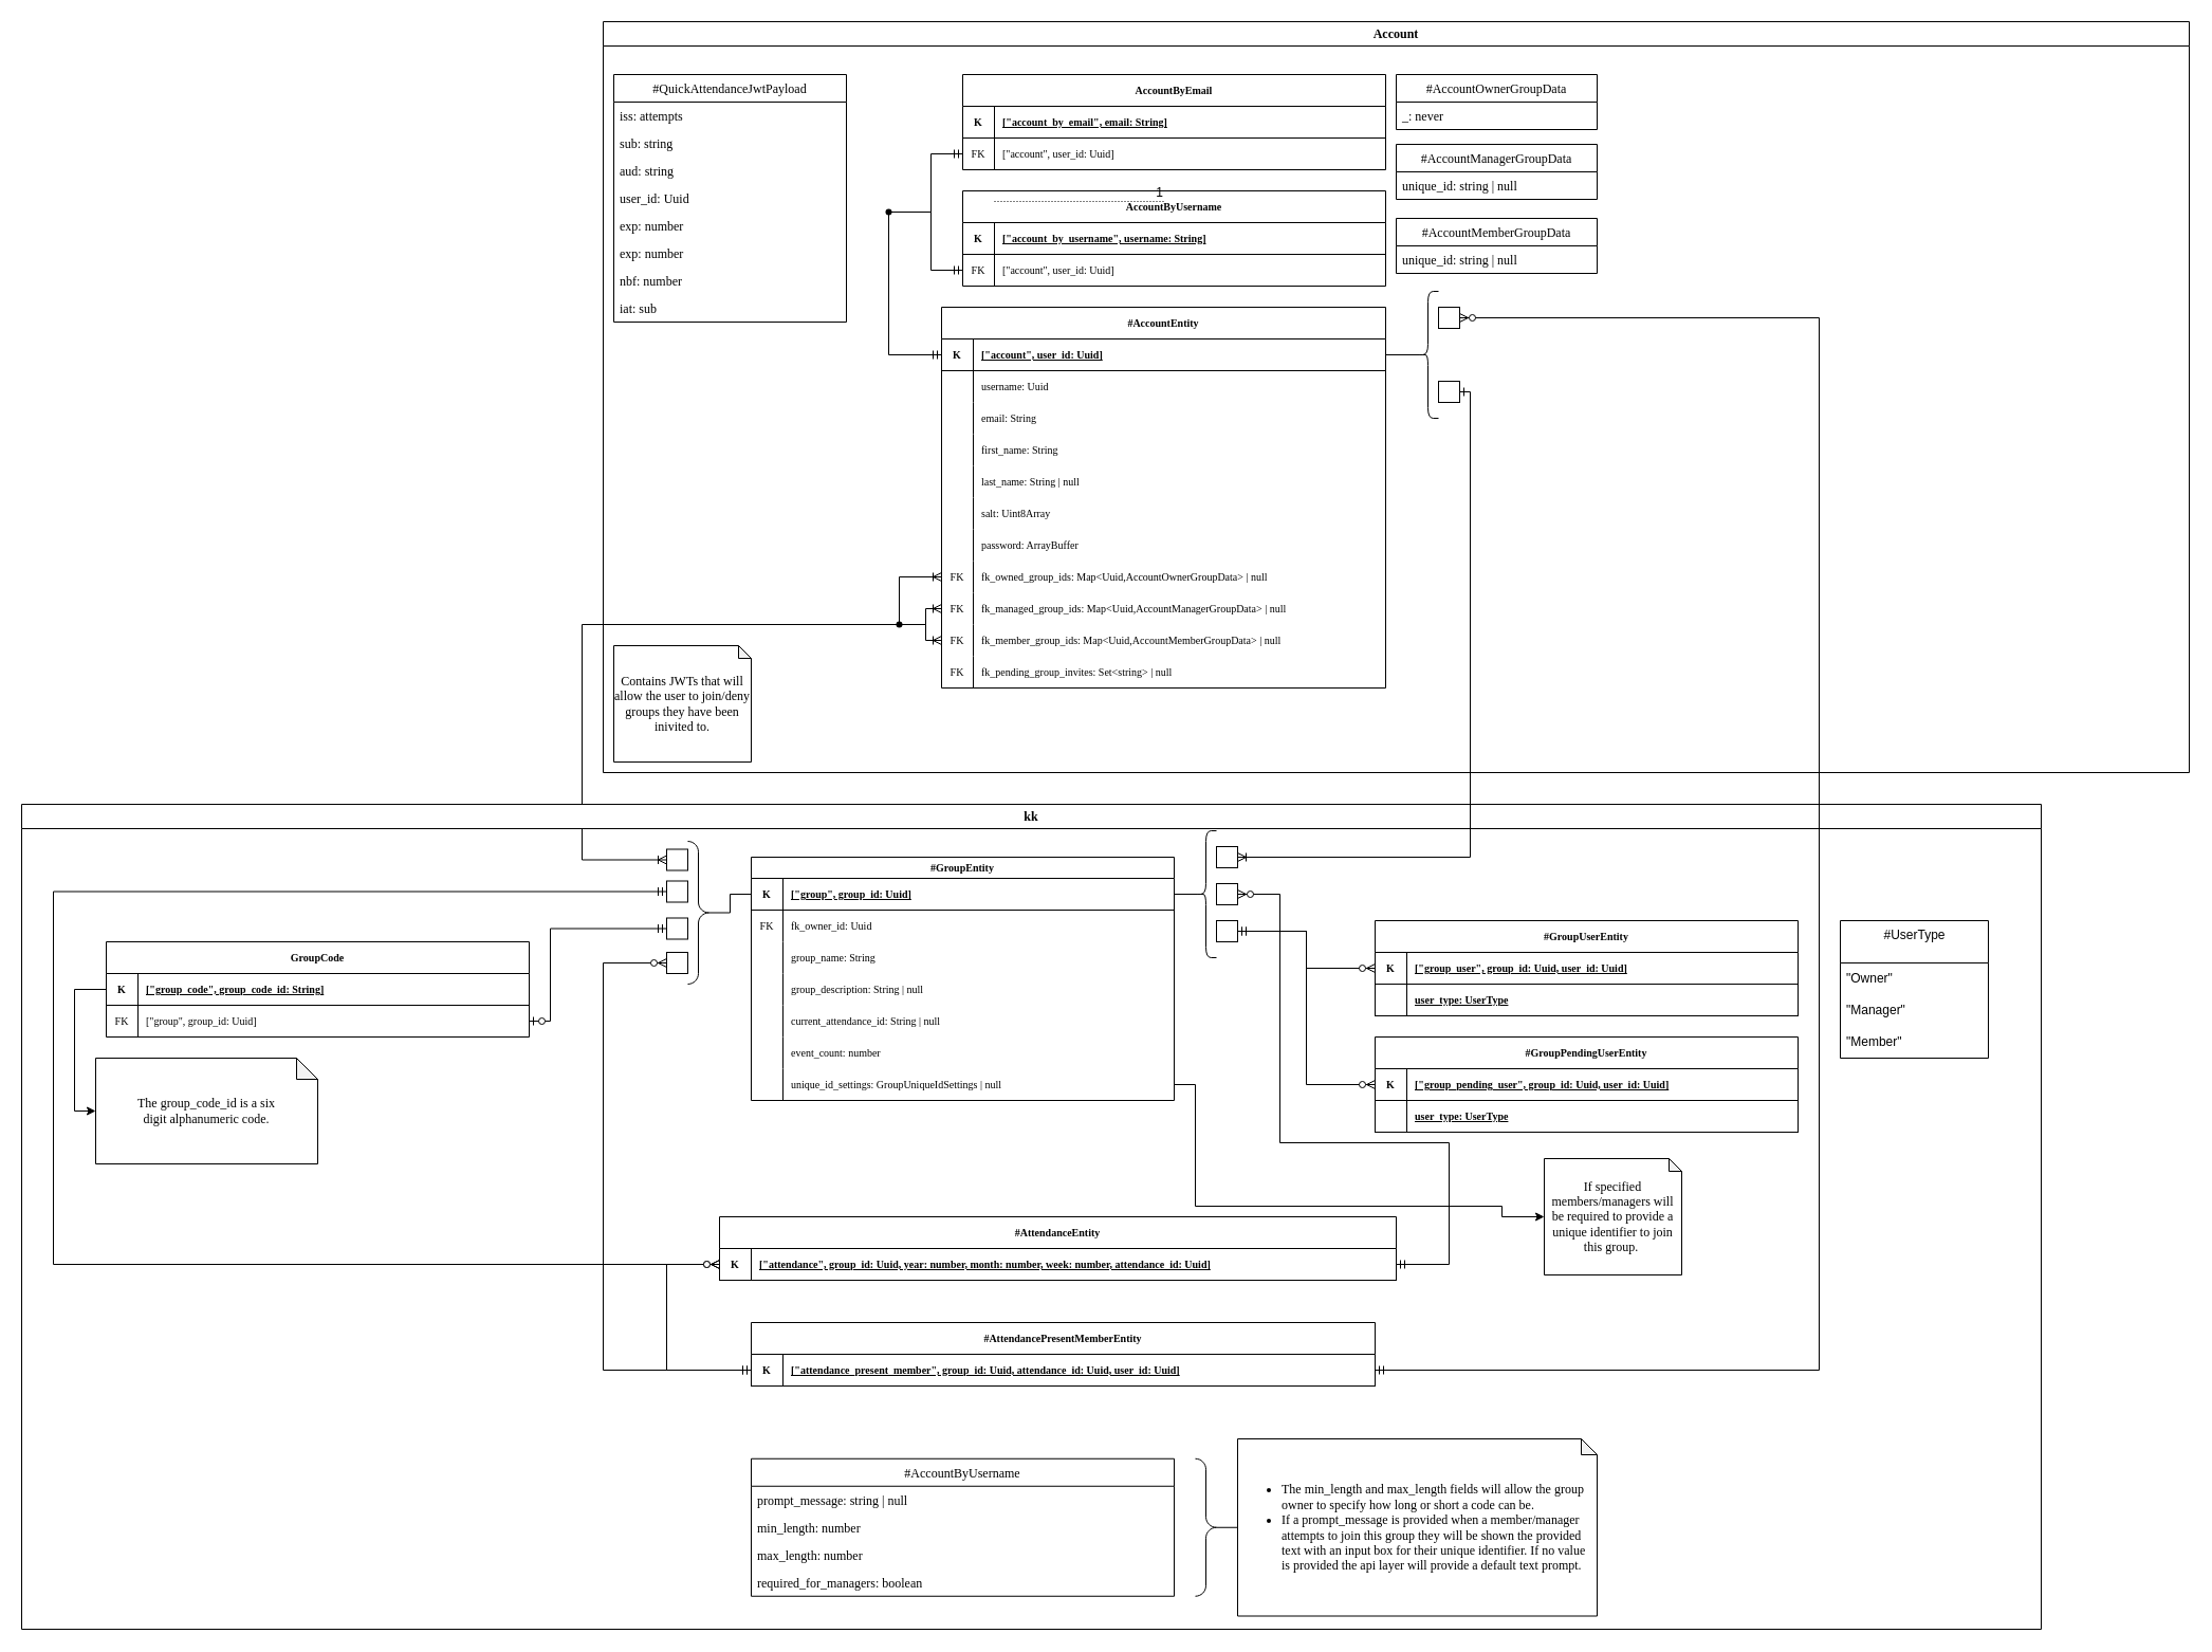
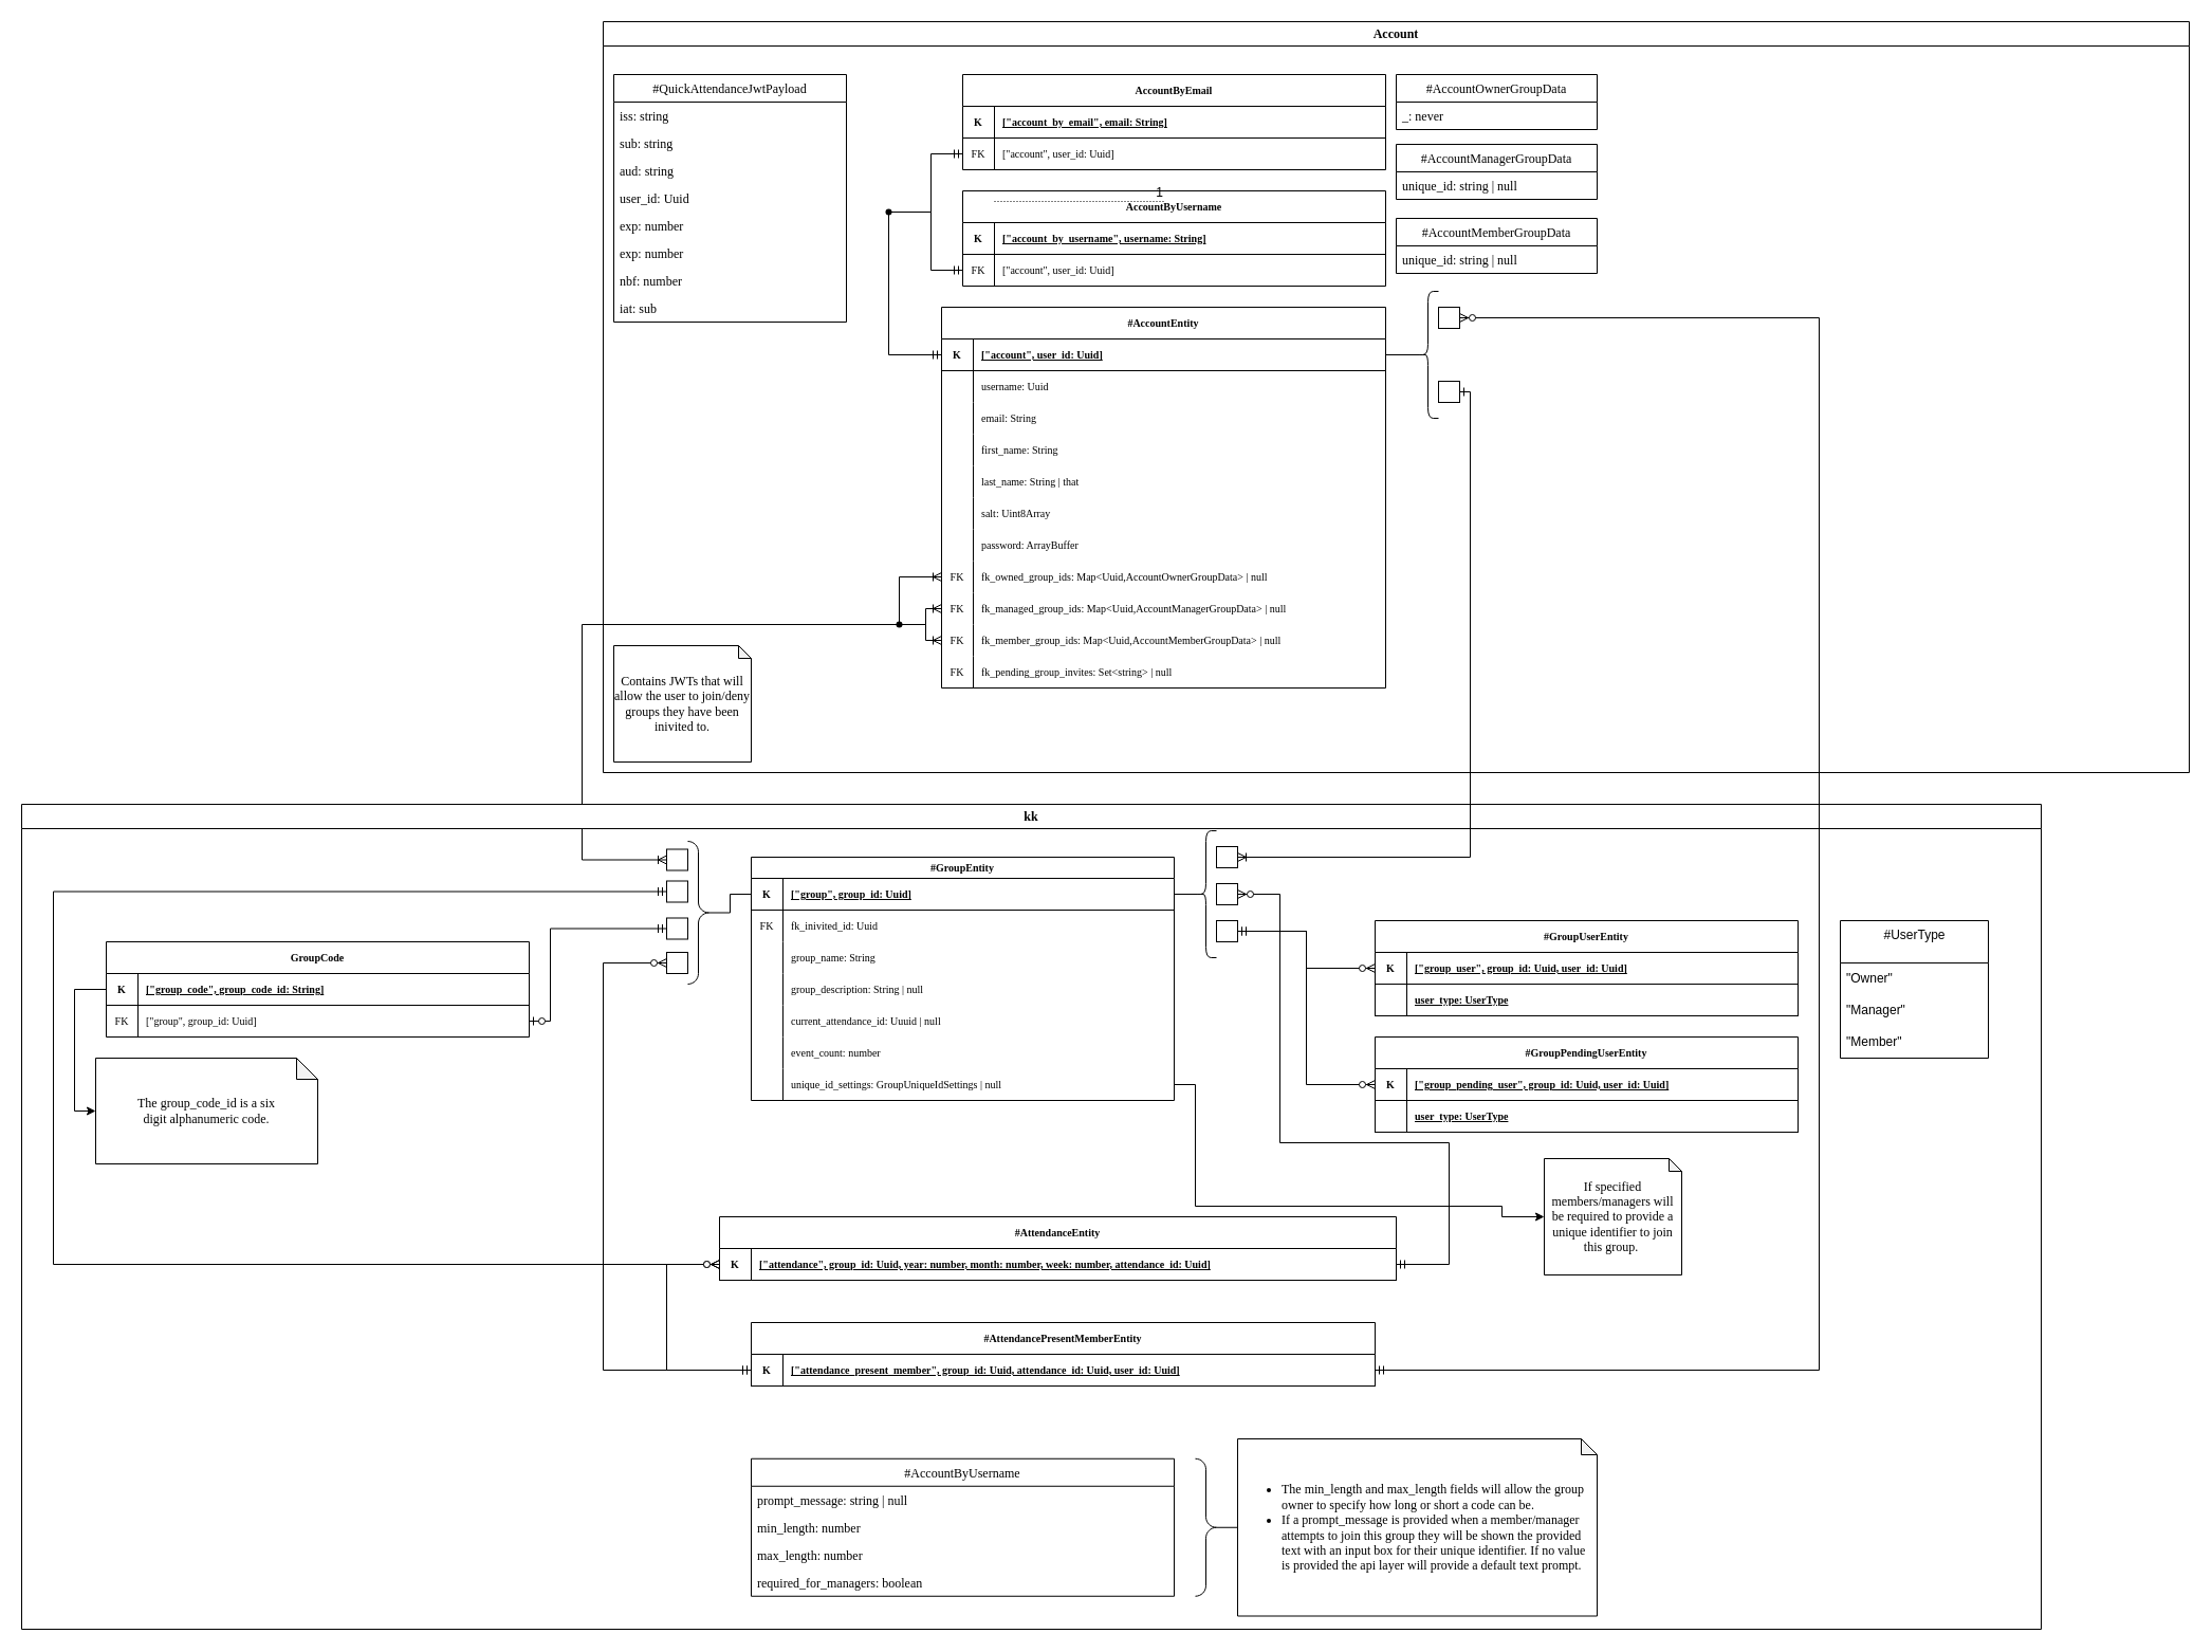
- <mxCell id="72" value="iss: attempts" style="text;align=left;verticalAlign=top;spacingLeft=4;spacingRight=4;overflow=hidden;rotatable=0;points=[[0,0.5],[1,0.5]];portConstraint=eastwest;fontFamily=Space Mono;fontSource=https%3A%2F%2Ffonts.googleapis.com%2Fcss%3Ffamily%3DSpace%2BMono;fillColor=none;" parent="71" vertex="1"><mxGeometry y="26" width="220" height="26" as="geometry" /></mxCell>
+ <mxCell id="72" value="iss: string" style="text;align=left;verticalAlign=top;spacingLeft=4;spacingRight=4;overflow=hidden;rotatable=0;points=[[0,0.5],[1,0.5]];portConstraint=eastwest;fontFamily=Space Mono;fontSource=https%3A%2F%2Ffonts.googleapis.com%2Fcss%3Ffamily%3DSpace%2BMono;fillColor=none;" parent="71" vertex="1"><mxGeometry y="26" width="220" height="26" as="geometry" /></mxCell>
- <mxCell id="32" value="last_name: String | null" style="shape=partialRectangle;connectable=0;top=0;left=0;bottom=0;right=0;align=left;spacingLeft=6;overflow=hidden;fontFamily=Space Mono;fontSource=https%3A%2F%2Ffonts.googleapis.com%2Fcss%3Ffamily%3DSpace%2BMono;fontSize=10;fillColor=none;" parent="30" vertex="1"><mxGeometry x="30" width="390" height="30" as="geometry"><mxRectangle width="390" height="30" as="alternateBounds" /></mxGeometry></mxCell>
+ <mxCell id="32" value="last_name: String | that" style="shape=partialRectangle;connectable=0;top=0;left=0;bottom=0;right=0;align=left;spacingLeft=6;overflow=hidden;fontFamily=Space Mono;fontSource=https%3A%2F%2Ffonts.googleapis.com%2Fcss%3Ffamily%3DSpace%2BMono;fontSize=10;fillColor=none;" parent="30" vertex="1"><mxGeometry x="30" width="390" height="30" as="geometry"><mxRectangle width="390" height="30" as="alternateBounds" /></mxGeometry></mxCell>
- <mxCell id="95" value="fk_owner_id: Uuid" style="shape=partialRectangle;connectable=0;top=0;left=0;bottom=0;right=0;align=left;spacingLeft=6;overflow=hidden;fontFamily=Space Mono;fontSource=https%3A%2F%2Ffonts.googleapis.com%2Fcss%3Ffamily%3DSpace%2BMono;fontSize=10;fillColor=none;labelBackgroundColor=none;swimlaneLine=1;" parent="93" vertex="1"><mxGeometry x="30" width="370" height="30" as="geometry"><mxRectangle width="370" height="30" as="alternateBounds" /></mxGeometry></mxCell>
+ <mxCell id="95" value="fk_inivited_id: Uuid" style="shape=partialRectangle;connectable=0;top=0;left=0;bottom=0;right=0;align=left;spacingLeft=6;overflow=hidden;fontFamily=Space Mono;fontSource=https%3A%2F%2Ffonts.googleapis.com%2Fcss%3Ffamily%3DSpace%2BMono;fontSize=10;fillColor=none;labelBackgroundColor=none;swimlaneLine=1;" parent="93" vertex="1"><mxGeometry x="30" width="370" height="30" as="geometry"><mxRectangle width="370" height="30" as="alternateBounds" /></mxGeometry></mxCell>
- <mxCell id="104" value="current_attendance_id: String | null" style="shape=partialRectangle;connectable=0;top=0;left=0;bottom=0;right=0;align=left;spacingLeft=6;overflow=hidden;fontFamily=Space Mono;fontSource=https%3A%2F%2Ffonts.googleapis.com%2Fcss%3Ffamily%3DSpace%2BMono;fontSize=10;fillColor=none;swimlaneLine=1;labelBackgroundColor=none;" parent="102" vertex="1"><mxGeometry x="30" width="370" height="30" as="geometry"><mxRectangle width="370" height="30" as="alternateBounds" /></mxGeometry></mxCell>
+ <mxCell id="104" value="current_attendance_id: Uuuid | null" style="shape=partialRectangle;connectable=0;top=0;left=0;bottom=0;right=0;align=left;spacingLeft=6;overflow=hidden;fontFamily=Space Mono;fontSource=https%3A%2F%2Ffonts.googleapis.com%2Fcss%3Ffamily%3DSpace%2BMono;fontSize=10;fillColor=none;swimlaneLine=1;labelBackgroundColor=none;" parent="102" vertex="1"><mxGeometry x="30" width="370" height="30" as="geometry"><mxRectangle width="370" height="30" as="alternateBounds" /></mxGeometry></mxCell>
